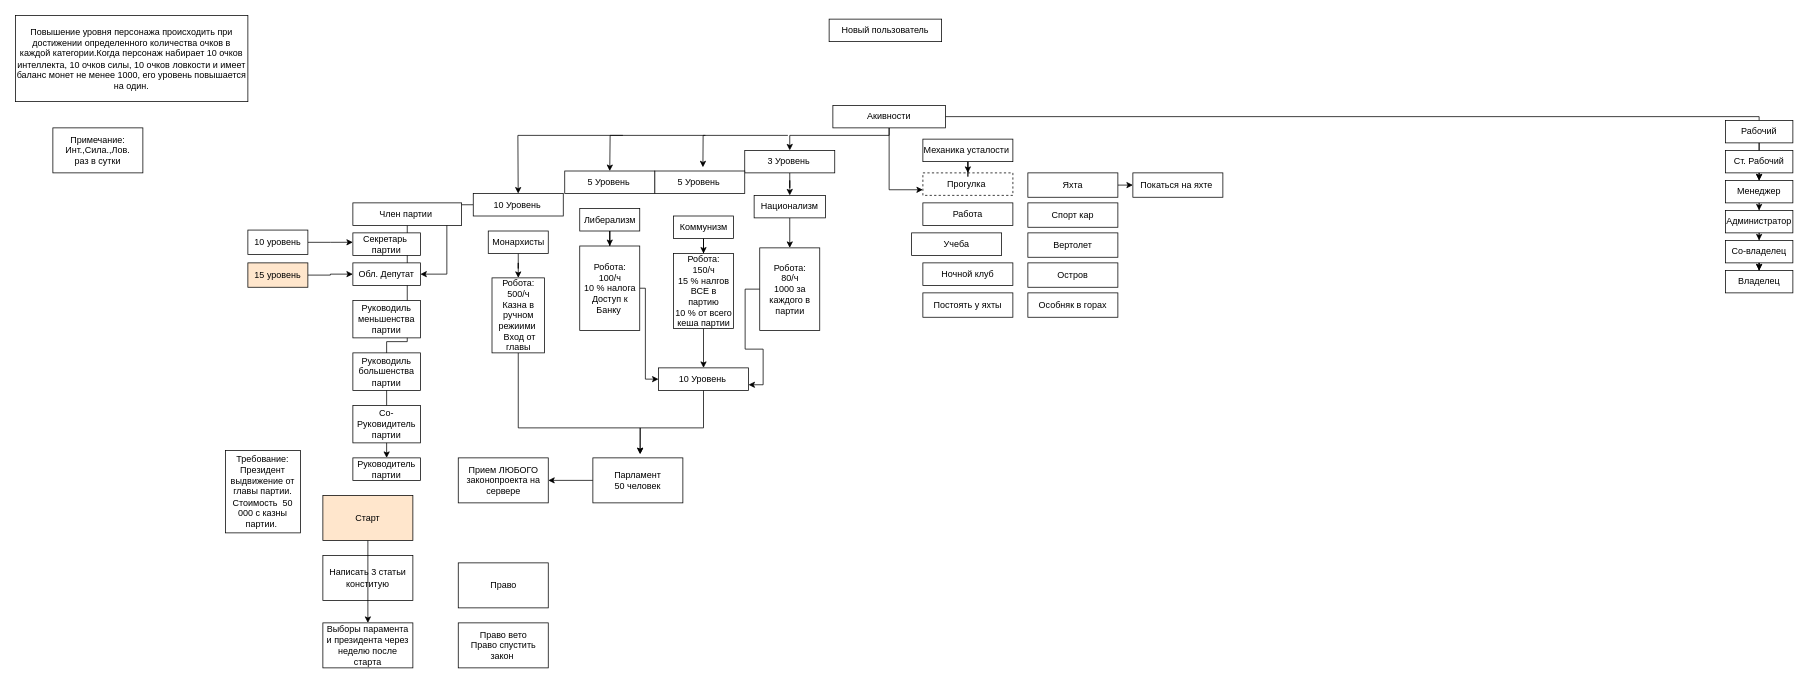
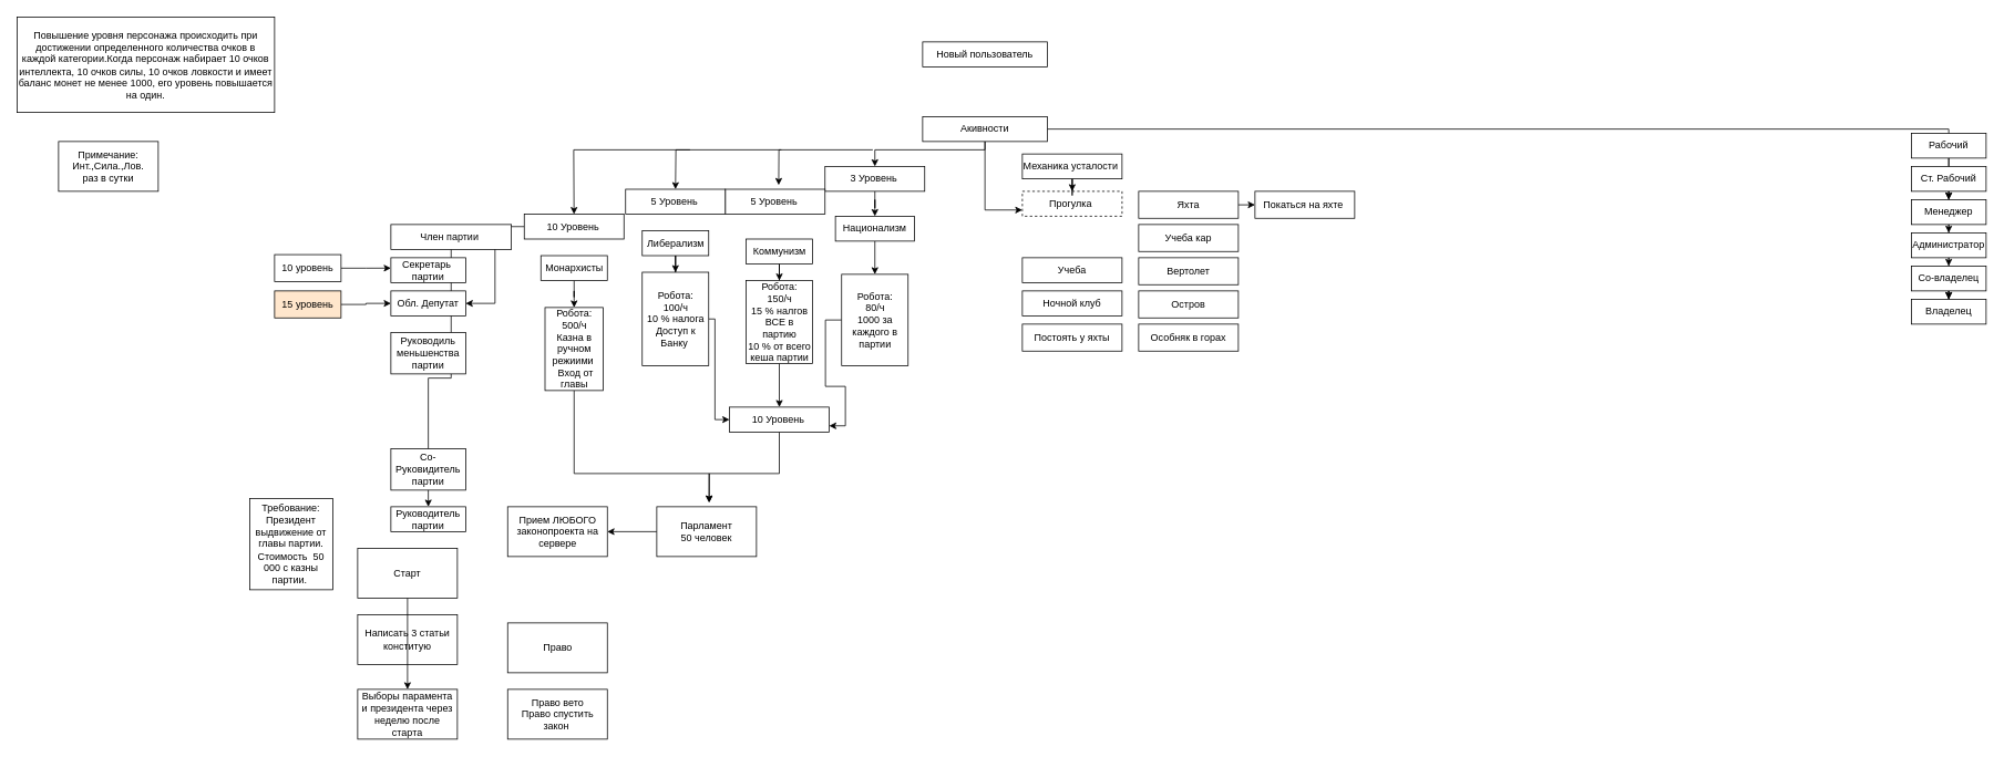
- <mxCell id="2" value="Новый пользователь" style="rounded=0;whiteSpace=wrap;html=1;" parent="1" vertex="1"><mxGeometry x="1105" y="25" width="150" height="30" as="geometry" /></mxCell>
+ <mxCell id="2" value="Новый пользователь" style="rounded=0;whiteSpace=wrap;html=1;" parent="1" vertex="1"><mxGeometry x="1110" y="50" width="150" height="30" as="geometry" /></mxCell>
- <mxCell id="70" value="Работа" style="rounded=0;whiteSpace=wrap;html=1;" vertex="1" parent="1"><mxGeometry x="1230" y="270" width="120" height="30" as="geometry" /></mxCell>
- <mxCell id="77" value="Спорт кар" style="rounded=0;whiteSpace=wrap;html=1;" vertex="1" parent="1"><mxGeometry x="1370" y="270" width="120" height="32.5" as="geometry" /></mxCell>
+ <mxCell id="77" value="Учеба кар" style="rounded=0;whiteSpace=wrap;html=1;" vertex="1" parent="1"><mxGeometry x="1370" y="270" width="120" height="32.5" as="geometry" /></mxCell>
- <mxCell id="71" value="Учеба" style="rounded=0;whiteSpace=wrap;html=1;" vertex="1" parent="1"><mxGeometry x="1215" y="310" width="120" height="30" as="geometry" /></mxCell>
+ <mxCell id="71" value="Учеба" style="rounded=0;whiteSpace=wrap;html=1;" vertex="1" parent="1"><mxGeometry x="1230" y="310" width="120" height="30" as="geometry" /></mxCell>
- <mxCell id="53" value="Руководиль большенства&lt;br&gt;партии" style="rounded=0;whiteSpace=wrap;html=1;" vertex="1" parent="1"><mxGeometry x="470" y="470" width="90" height="50" as="geometry" /></mxCell>
- <mxCell id="64" value="Старт" style="rounded=0;whiteSpace=wrap;html=1;fillColor=#ffe6cc;" vertex="1" parent="1"><mxGeometry x="430" y="660" width="120" height="60" as="geometry" /></mxCell>
+ <mxCell id="64" value="Старт" style="rounded=0;whiteSpace=wrap;html=1;" vertex="1" parent="1"><mxGeometry x="430" y="660" width="120" height="60" as="geometry" /></mxCell>
